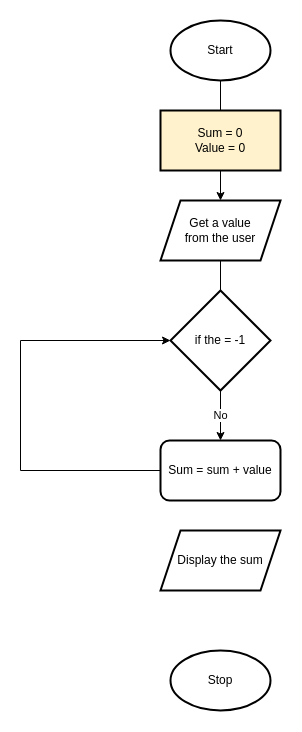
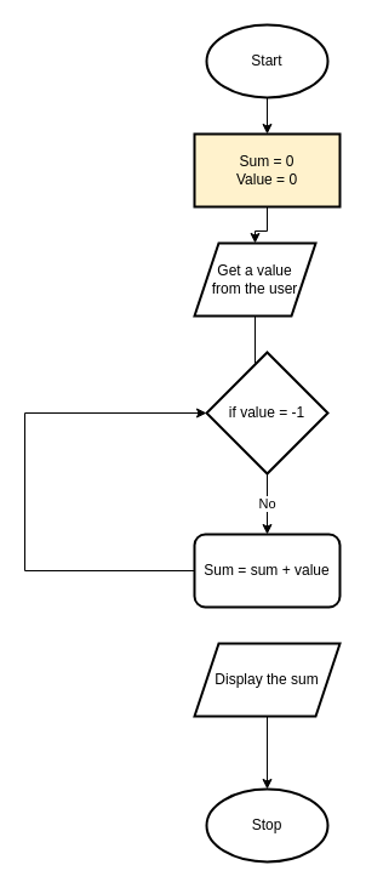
- <mxCell id="2" value="" style="edgeStyle=orthogonalEdgeStyle;rounded=0;orthogonalLoop=1;jettySize=auto;html=1;endArrow=none;" edge="1" parent="1" source="3" target="5"><mxGeometry relative="1" as="geometry" /></mxCell>
+ <mxCell id="2" value="" style="edgeStyle=orthogonalEdgeStyle;rounded=0;orthogonalLoop=1;jettySize=auto;html=1;" edge="1" parent="1" source="3" target="5"><mxGeometry relative="1" as="geometry" /></mxCell>
- <mxCell id="7" value="Get a value &lt;br&gt;from the user" style="shape=parallelogram;perimeter=parallelogramPerimeter;whiteSpace=wrap;html=1;fixedSize=1;strokeWidth=2;" vertex="1" parent="1"><mxGeometry x="160" y="200" width="120" height="60" as="geometry" /></mxCell>
+ <mxCell id="7" value="Get a value &lt;br&gt;from the user" style="shape=parallelogram;perimeter=parallelogramPerimeter;whiteSpace=wrap;html=1;fixedSize=1;strokeWidth=2;" vertex="1" parent="1"><mxGeometry x="160" y="200" width="100" height="60" as="geometry" /></mxCell>
- <mxCell id="12" value="if the = -1" style="strokeWidth=2;html=1;shape=mxgraph.flowchart.decision;whiteSpace=wrap;" vertex="1" parent="1"><mxGeometry x="170" y="290" width="100" height="100" as="geometry" /></mxCell>
+ <mxCell id="12" value="if value = -1" style="strokeWidth=2;html=1;shape=mxgraph.flowchart.decision;whiteSpace=wrap;" vertex="1" parent="1"><mxGeometry x="170" y="290" width="100" height="100" as="geometry" /></mxCell>
+ <mxCell id="8" value="" style="edgeStyle=orthogonalEdgeStyle;rounded=0;orthogonalLoop=1;jettySize=auto;html=1;" edge="1" parent="1" source="9" target="10"><mxGeometry relative="1" as="geometry" /></mxCell>
